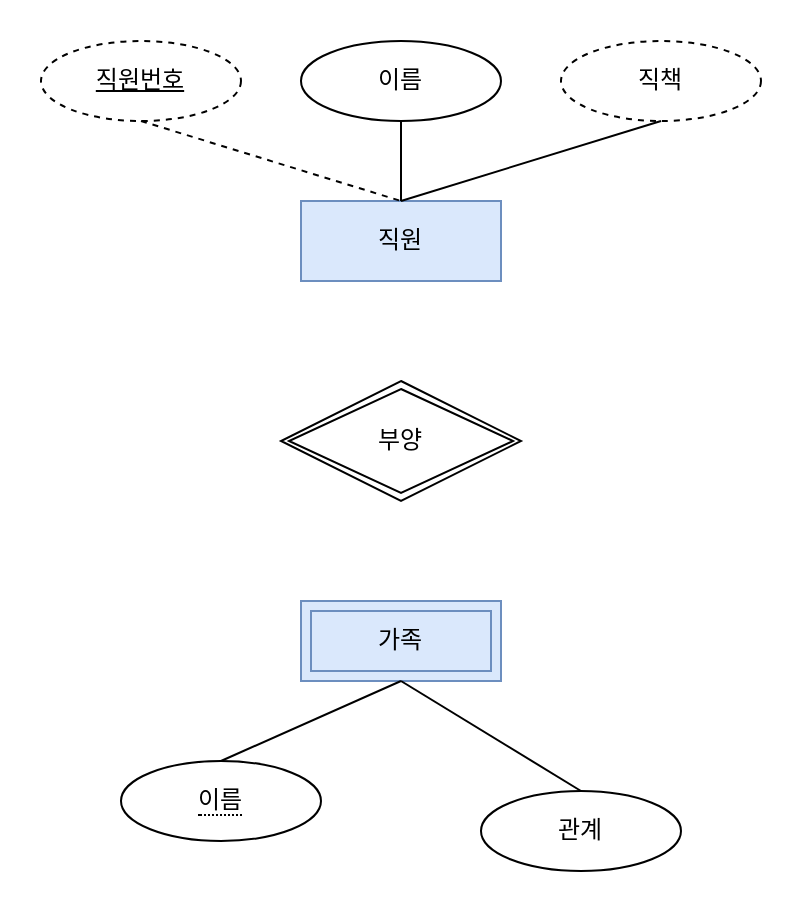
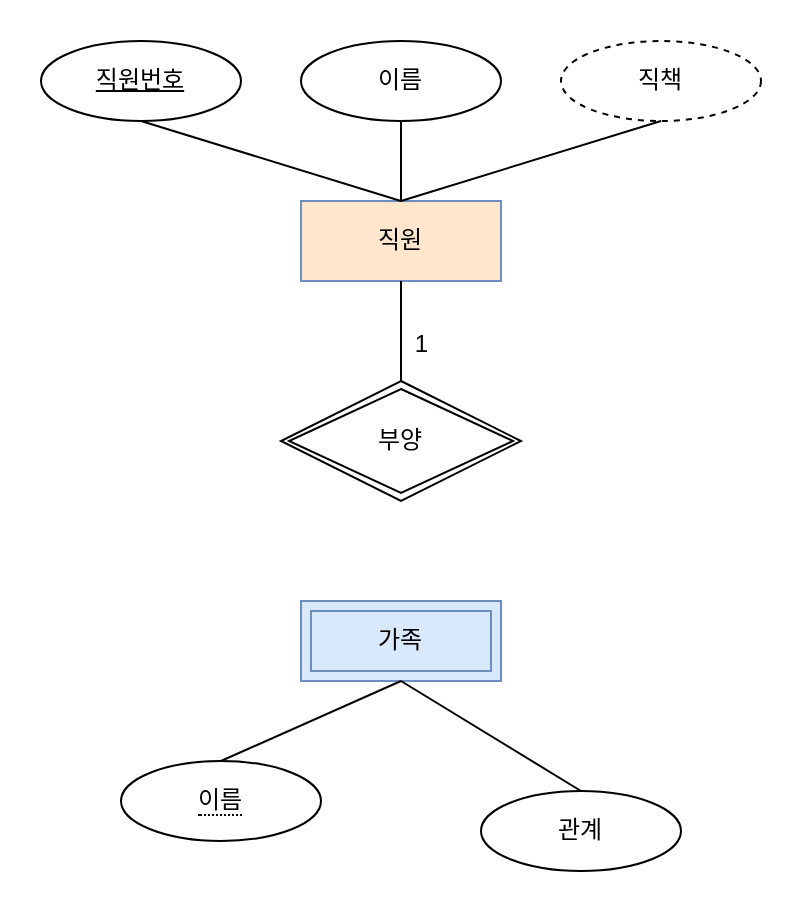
- <mxCell id="3" value="직원번호" style="ellipse;whiteSpace=wrap;html=1;align=center;fontStyle=4;dashed=1;" vertex="1" parent="1"><mxGeometry x="20" y="20" width="100" height="40" as="geometry" /></mxCell>
+ <mxCell id="3" value="직원번호" style="ellipse;whiteSpace=wrap;html=1;align=center;fontStyle=4;" vertex="1" parent="1"><mxGeometry x="20" y="20" width="100" height="40" as="geometry" /></mxCell>
- <mxCell id="6" value="" style="endArrow=none;html=1;rounded=0;entryX=0.5;entryY=0;entryDx=0;entryDy=0;exitX=0.5;exitY=1;exitDx=0;exitDy=0;dashed=1;" edge="1" parent="1" source="3" target="2"><mxGeometry relative="1" as="geometry"><mxPoint x="100" y="280" as="sourcePoint" /><mxPoint x="260" y="280" as="targetPoint" /></mxGeometry></mxCell>
+ <mxCell id="6" value="" style="endArrow=none;html=1;rounded=0;entryX=0.5;entryY=0;entryDx=0;entryDy=0;exitX=0.5;exitY=1;exitDx=0;exitDy=0;" edge="1" parent="1" source="3" target="2"><mxGeometry relative="1" as="geometry"><mxPoint x="100" y="280" as="sourcePoint" /><mxPoint x="260" y="280" as="targetPoint" /></mxGeometry></mxCell>
- <mxCell id="2" value="직원" style="whiteSpace=wrap;html=1;align=center;fillColor=#dae8fc;strokeColor=#6c8ebf;" vertex="1" parent="1"><mxGeometry x="150" y="100" width="100" height="40" as="geometry" /></mxCell>
+ <mxCell id="2" value="직원" style="whiteSpace=wrap;html=1;align=center;fillColor=#ffe6cc;strokeColor=#6c8ebf;" vertex="1" parent="1"><mxGeometry x="150" y="100" width="100" height="40" as="geometry" /></mxCell>
+ <mxCell id="13" value="" style="endArrow=none;html=1;rounded=0;exitX=0.5;exitY=0;exitDx=0;exitDy=0;entryX=0.5;entryY=1;entryDx=0;entryDy=0;" edge="1" parent="1" source="9" target="2"><mxGeometry relative="1" as="geometry"><mxPoint x="260" y="280" as="sourcePoint" /><mxPoint x="100" y="280" as="targetPoint" /></mxGeometry></mxCell>
+ <mxCell id="14" value="1" style="resizable=0;html=1;align=right;verticalAlign=bottom;" connectable="0" vertex="1" parent="13"><mxGeometry x="1" relative="1" as="geometry"><mxPoint x="14" y="40" as="offset" /></mxGeometry></mxCell>
